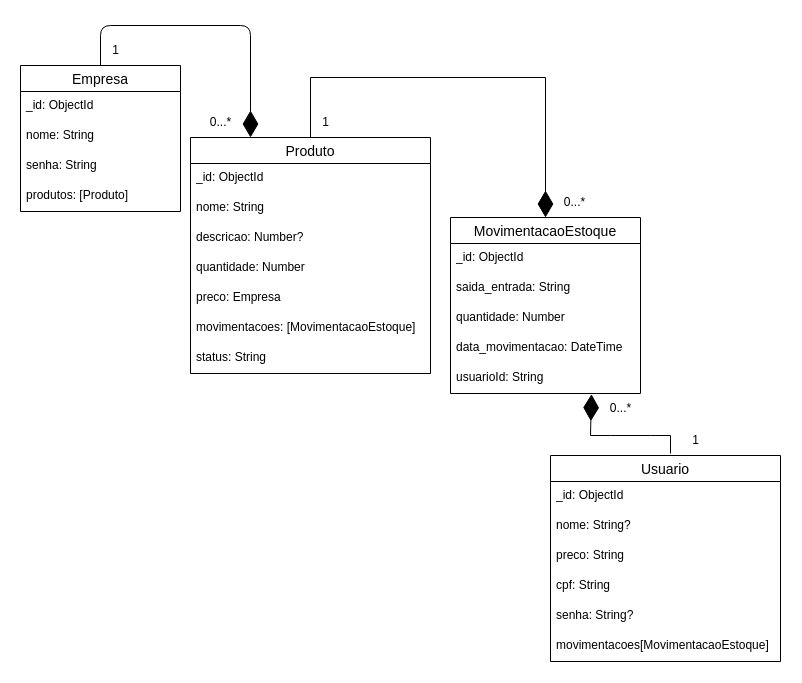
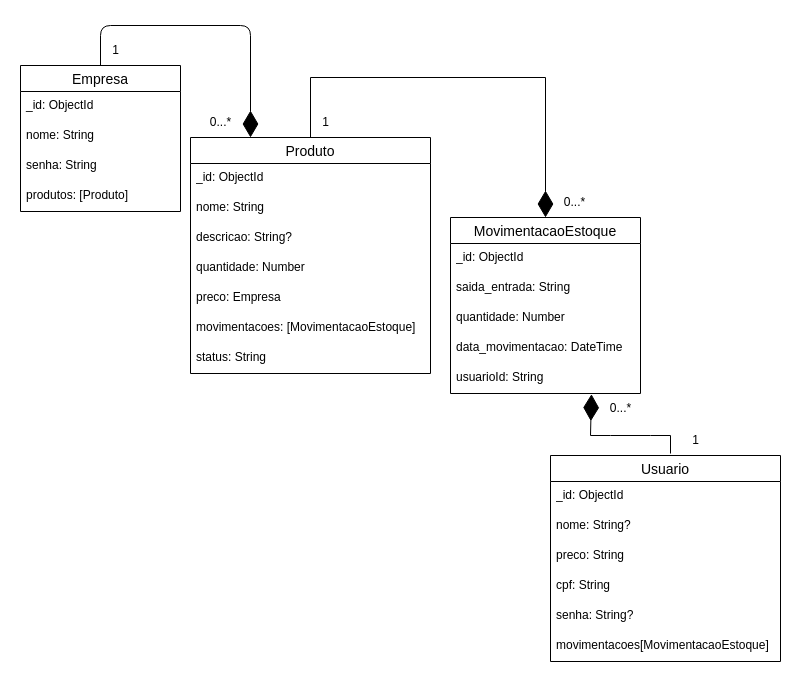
- <mxCell id="5" value="descricao: Number?" style="text;strokeColor=none;fillColor=none;spacingLeft=4;spacingRight=4;overflow=hidden;rotatable=0;points=[[0,0.5],[1,0.5]];portConstraint=eastwest;fontSize=12;whiteSpace=wrap;html=1;" parent="2" vertex="1"><mxGeometry y="86" width="240" height="30" as="geometry" /></mxCell>
+ <mxCell id="5" value="descricao: String?" style="text;strokeColor=none;fillColor=none;spacingLeft=4;spacingRight=4;overflow=hidden;rotatable=0;points=[[0,0.5],[1,0.5]];portConstraint=eastwest;fontSize=12;whiteSpace=wrap;html=1;" parent="2" vertex="1"><mxGeometry y="86" width="240" height="30" as="geometry" /></mxCell>
